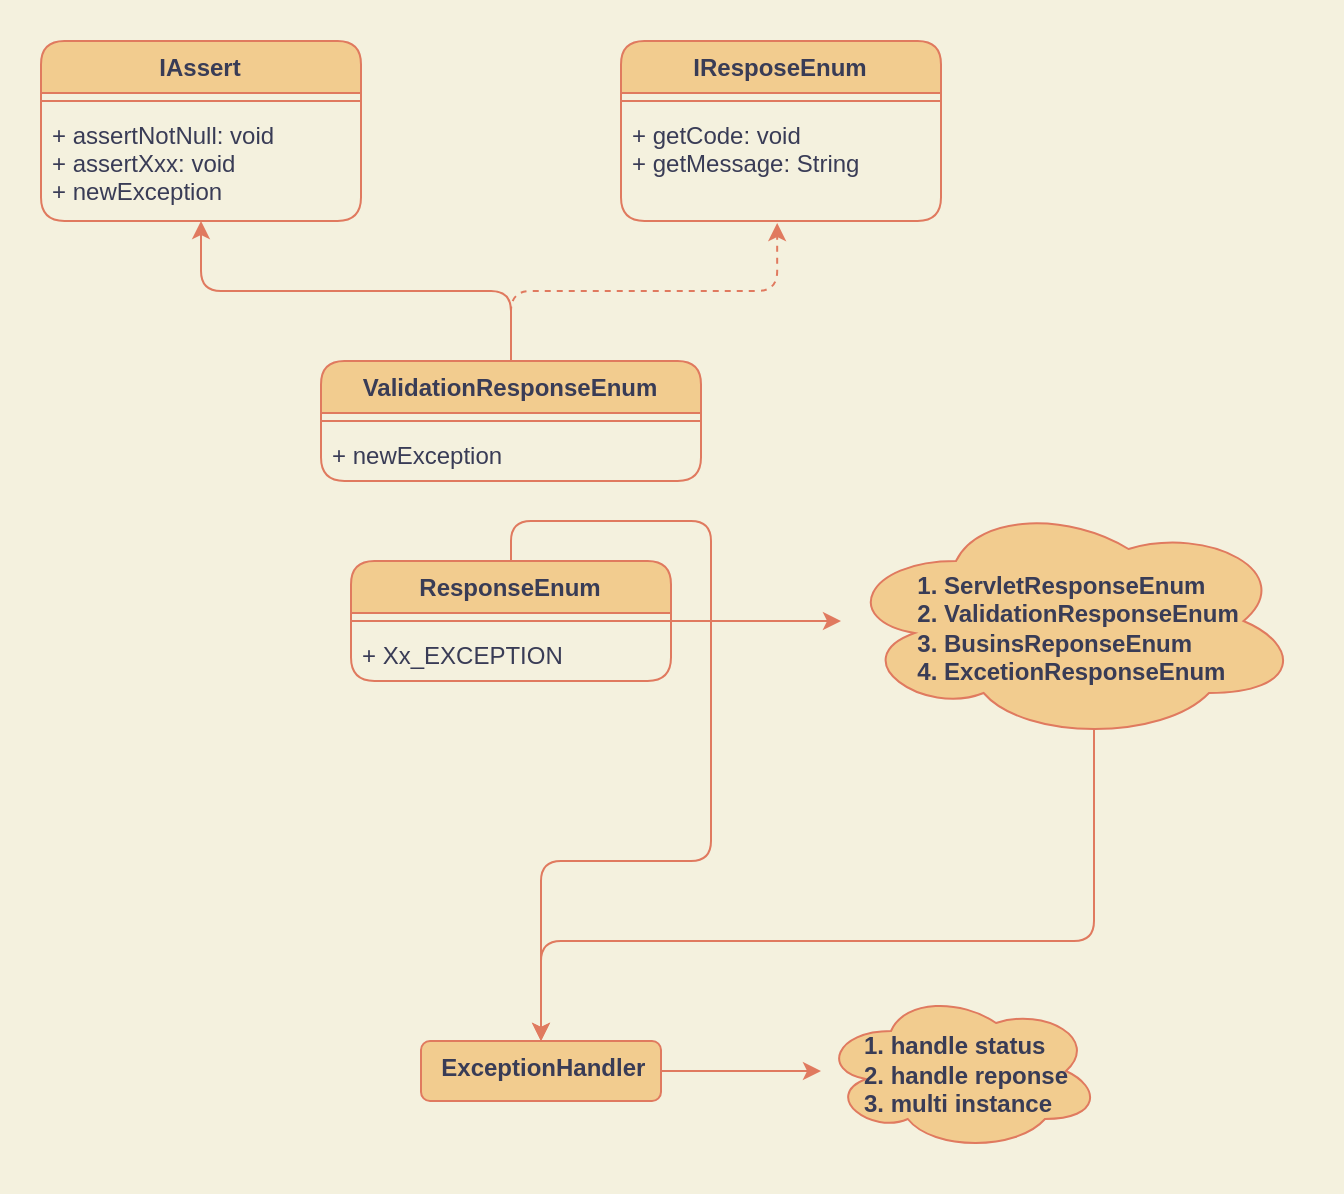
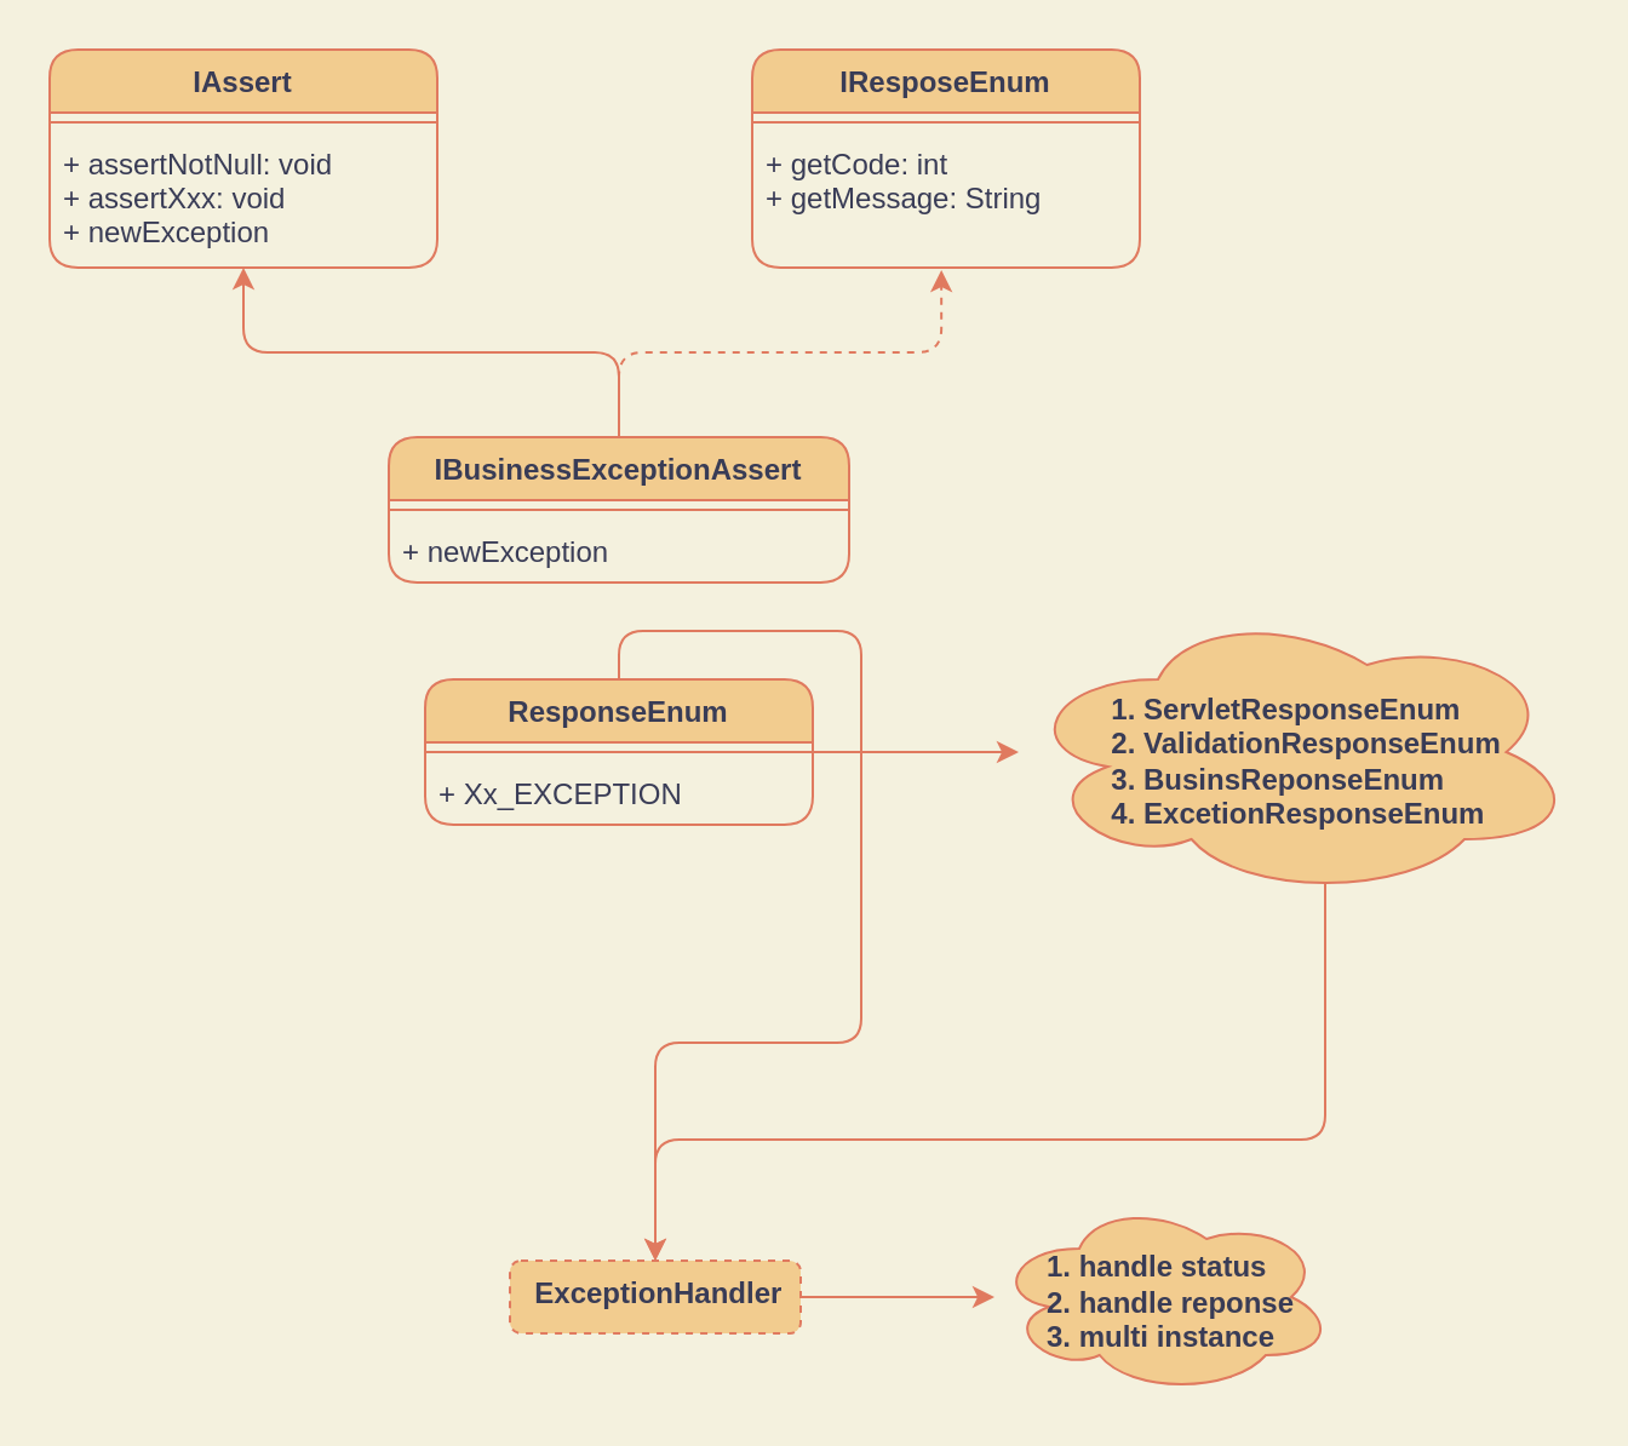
- <mxCell id="7" value="+ getCode: void&#10;+ getMessage: String&#10;" style="text;strokeColor=none;fillColor=none;align=left;verticalAlign=top;spacingLeft=4;spacingRight=4;overflow=hidden;rotatable=0;points=[[0,0.5],[1,0.5]];portConstraint=eastwest;fontColor=#393C56;rounded=1;" vertex="1" parent="5"><mxGeometry y="34" width="160" height="56" as="geometry" /></mxCell>
+ <mxCell id="7" value="+ getCode: int&#10;+ getMessage: String&#10;" style="text;strokeColor=none;fillColor=none;align=left;verticalAlign=top;spacingLeft=4;spacingRight=4;overflow=hidden;rotatable=0;points=[[0,0.5],[1,0.5]];portConstraint=eastwest;fontColor=#393C56;rounded=1;" vertex="1" parent="5"><mxGeometry y="34" width="160" height="56" as="geometry" /></mxCell>
- <mxCell id="10" value="ValidationResponseEnum" style="swimlane;fontStyle=1;align=center;verticalAlign=top;childLayout=stackLayout;horizontal=1;startSize=26;horizontalStack=0;resizeParent=1;resizeParentMax=0;resizeLast=0;collapsible=1;marginBottom=0;fillColor=#F2CC8F;strokeColor=#E07A5F;fontColor=#393C56;rounded=1;" vertex="1" parent="1"><mxGeometry x="160" y="180" width="190" height="60" as="geometry" /></mxCell>
+ <mxCell id="10" value="IBusinessExceptionAssert" style="swimlane;fontStyle=1;align=center;verticalAlign=top;childLayout=stackLayout;horizontal=1;startSize=26;horizontalStack=0;resizeParent=1;resizeParentMax=0;resizeLast=0;collapsible=1;marginBottom=0;fillColor=#F2CC8F;strokeColor=#E07A5F;fontColor=#393C56;rounded=1;" vertex="1" parent="1"><mxGeometry x="160" y="180" width="190" height="60" as="geometry" /></mxCell>
- <mxCell id="21" value="&amp;nbsp;ExceptionHandler" style="whiteSpace=wrap;html=1;fontStyle=1;align=center;verticalAlign=top;startSize=26;fillColor=#F2CC8F;strokeColor=#E07A5F;fontColor=#393C56;rounded=1;" vertex="1" parent="1"><mxGeometry x="210" y="520" width="120" height="30" as="geometry" /></mxCell>
+ <mxCell id="21" value="&amp;nbsp;ExceptionHandler" style="whiteSpace=wrap;html=1;fontStyle=1;align=center;verticalAlign=top;startSize=26;fillColor=#F2CC8F;strokeColor=#E07A5F;fontColor=#393C56;rounded=1;dashed=1;" vertex="1" parent="1"><mxGeometry x="210" y="520" width="120" height="30" as="geometry" /></mxCell>
